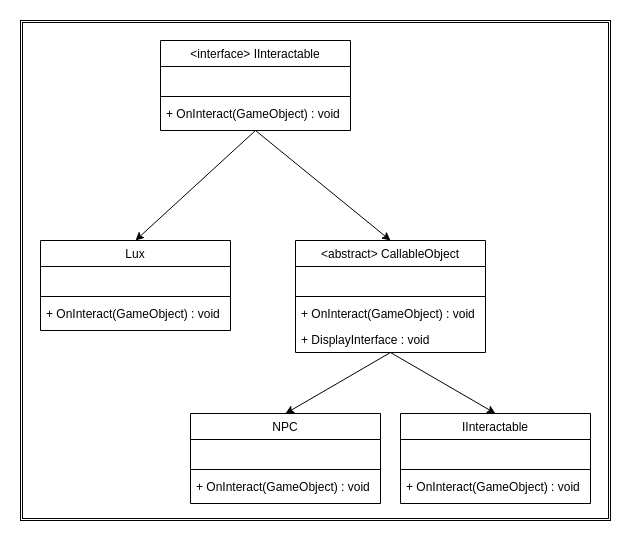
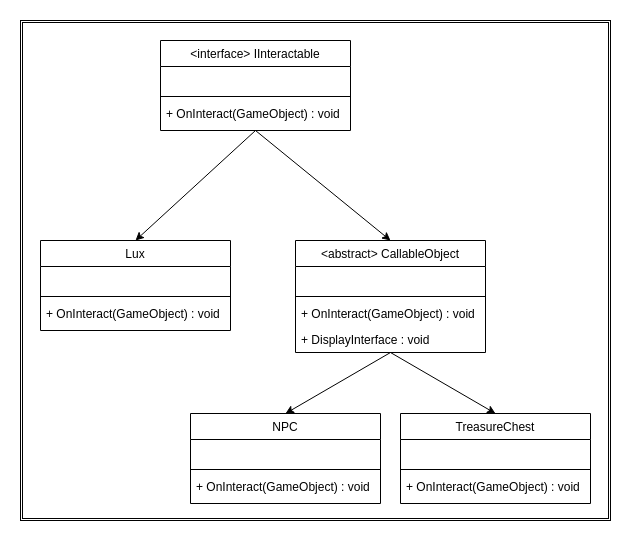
- <mxCell id="24" value="IInteractable" style="swimlane;fontStyle=0;align=center;verticalAlign=top;childLayout=stackLayout;horizontal=1;startSize=26;horizontalStack=0;resizeParent=1;resizeLast=0;collapsible=1;marginBottom=0;rounded=0;shadow=0;strokeWidth=1;spacingTop=0;" vertex="1" parent="1"><mxGeometry x="400" y="413" width="190" height="90" as="geometry"><mxRectangle x="220" y="90" width="160" height="26" as="alternateBounds" /></mxGeometry></mxCell>
+ <mxCell id="24" value="TreasureChest" style="swimlane;fontStyle=0;align=center;verticalAlign=top;childLayout=stackLayout;horizontal=1;startSize=26;horizontalStack=0;resizeParent=1;resizeLast=0;collapsible=1;marginBottom=0;rounded=0;shadow=0;strokeWidth=1;spacingTop=0;" vertex="1" parent="1"><mxGeometry x="400" y="413" width="190" height="90" as="geometry"><mxRectangle x="220" y="90" width="160" height="26" as="alternateBounds" /></mxGeometry></mxCell>
